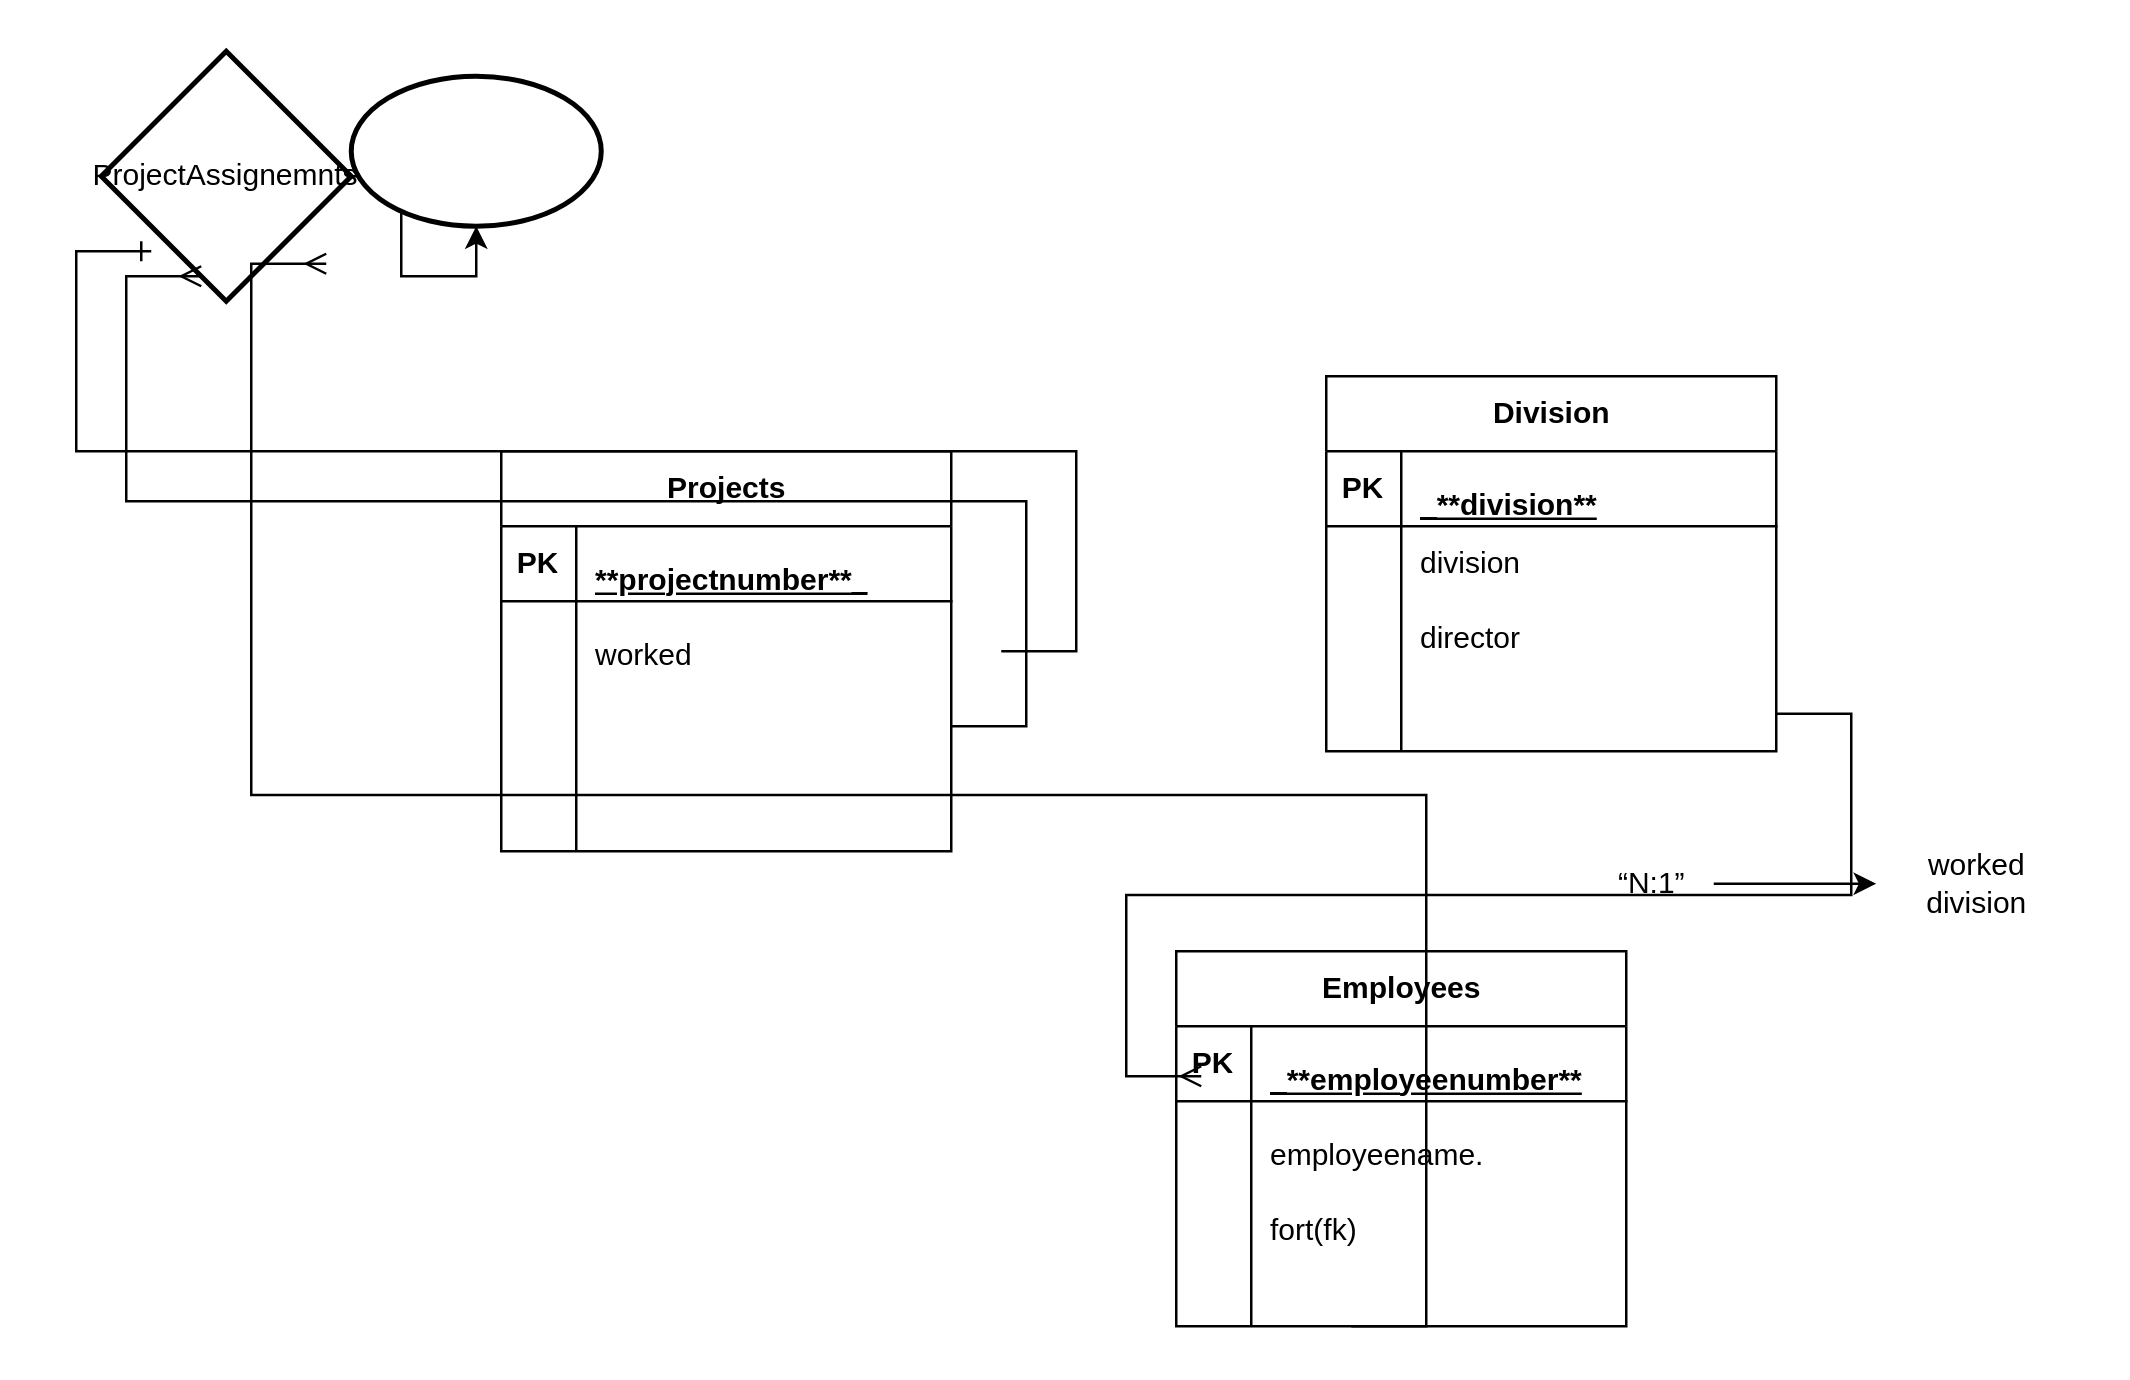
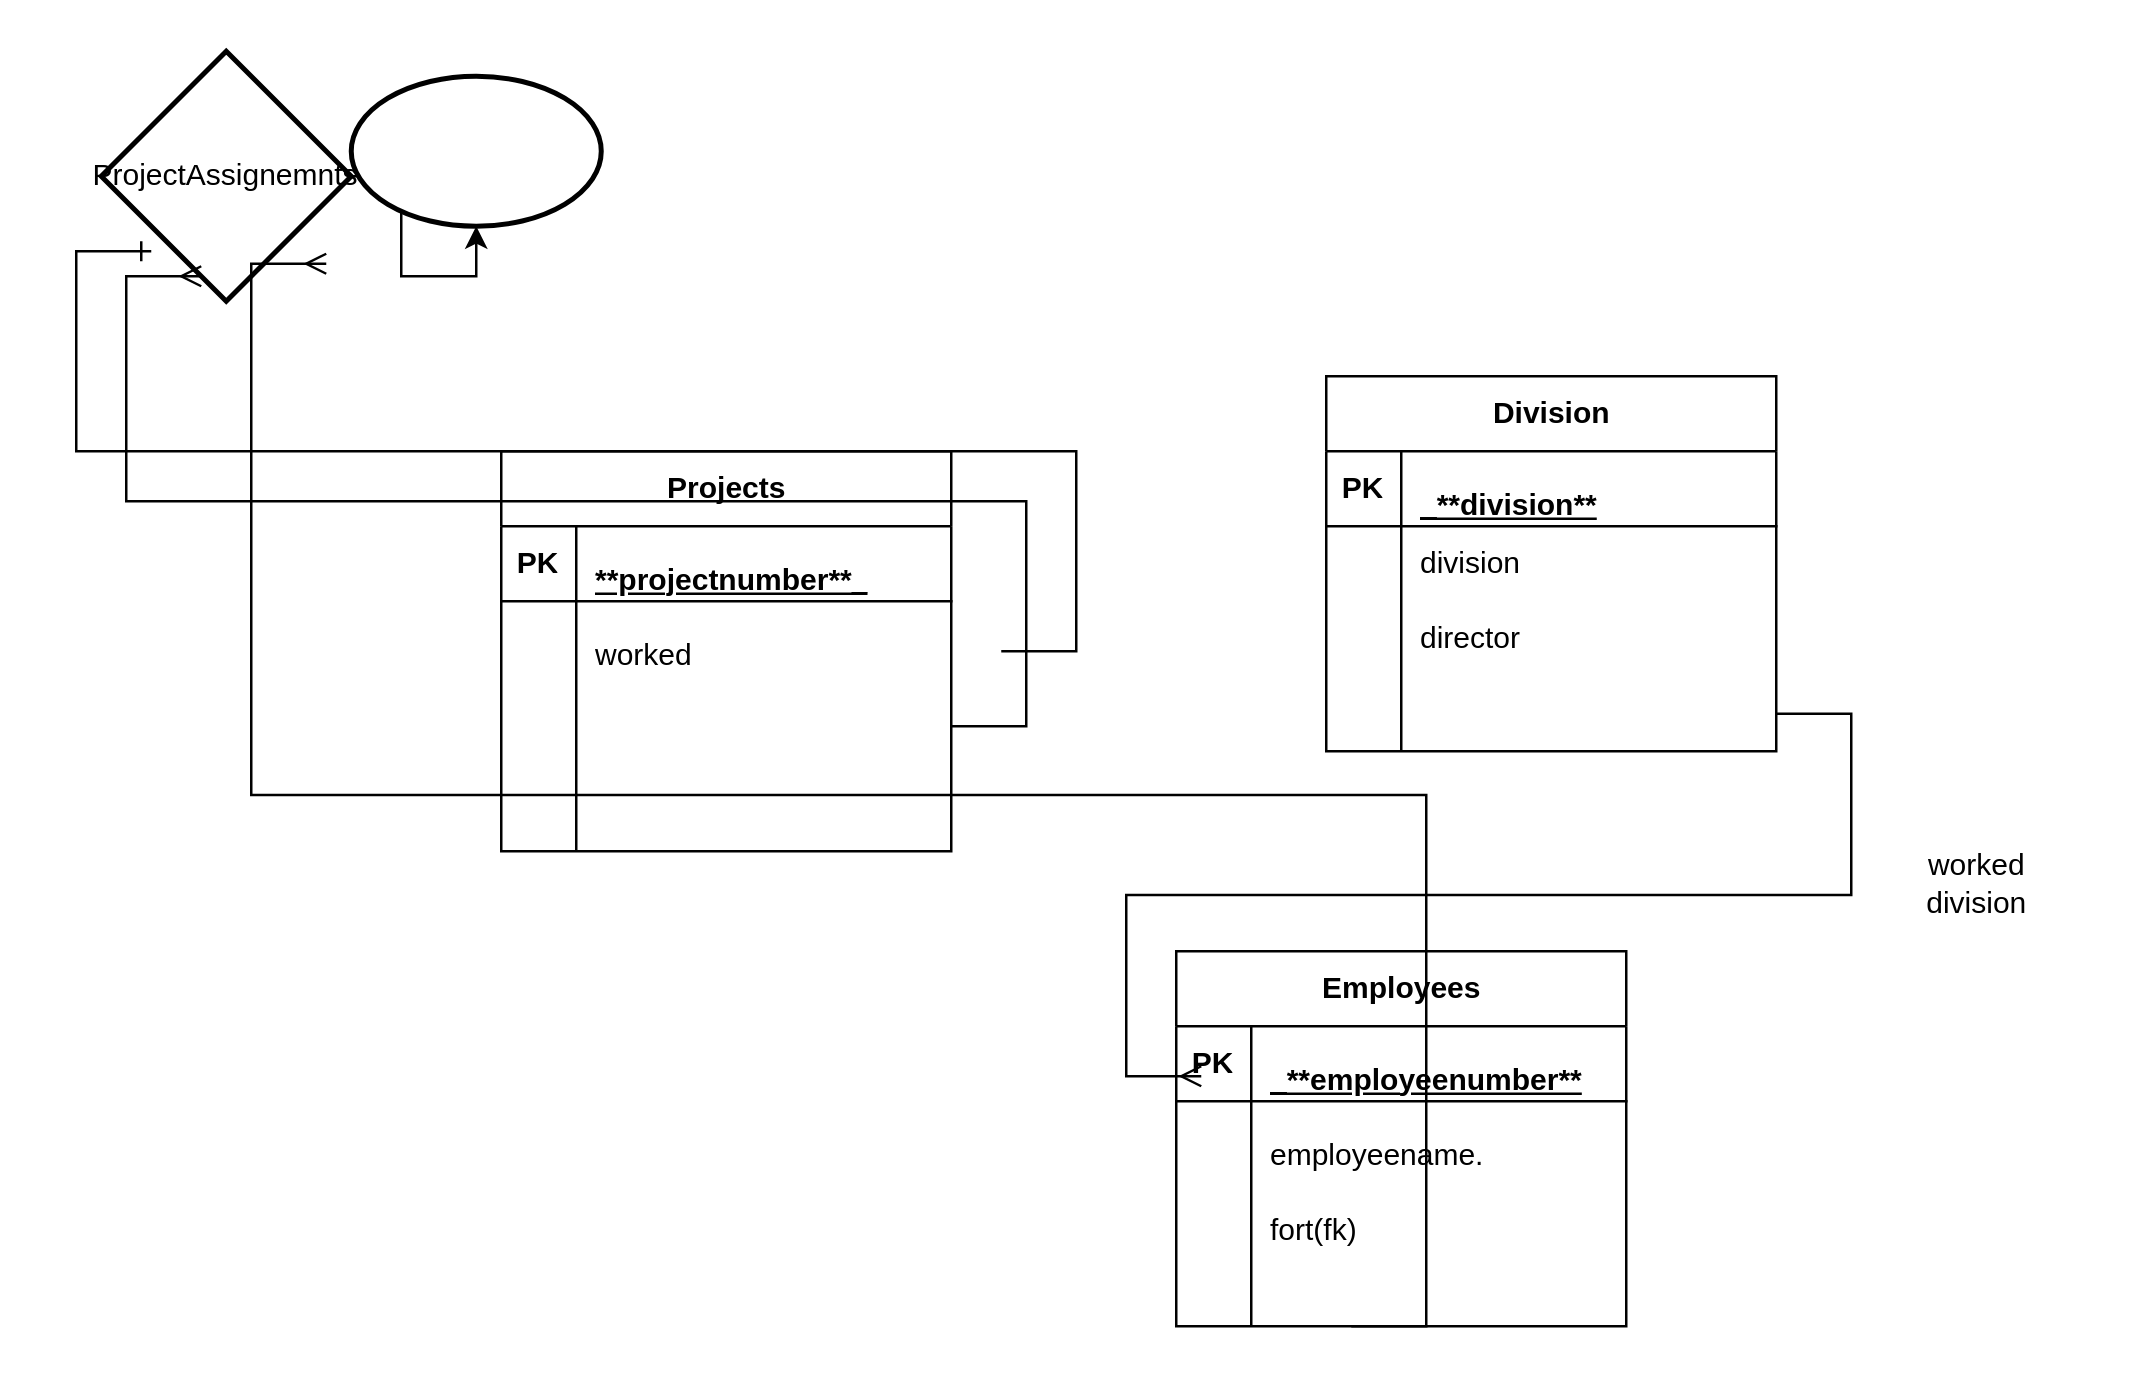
- <mxCell id="49" value="&lt;p style=&quot;white-space: pre-wrap;&quot; dir=&quot;auto&quot;&gt;“N:1”&lt;/p&gt;" style="text;html=1;align=center;verticalAlign=middle;resizable=0;points=[];autosize=1;strokeColor=none;fillColor=none;" vertex="1" parent="1"><mxGeometry x="635" y="328" width="50" height="50" as="geometry" /></mxCell>
- <mxCell id="48" value="" style="edgeStyle=orthogonalEdgeStyle;rounded=0;orthogonalLoop=1;jettySize=auto;html=1;" edge="1" parent="1" source="49" target="50"><mxGeometry relative="1" as="geometry" /></mxCell>
